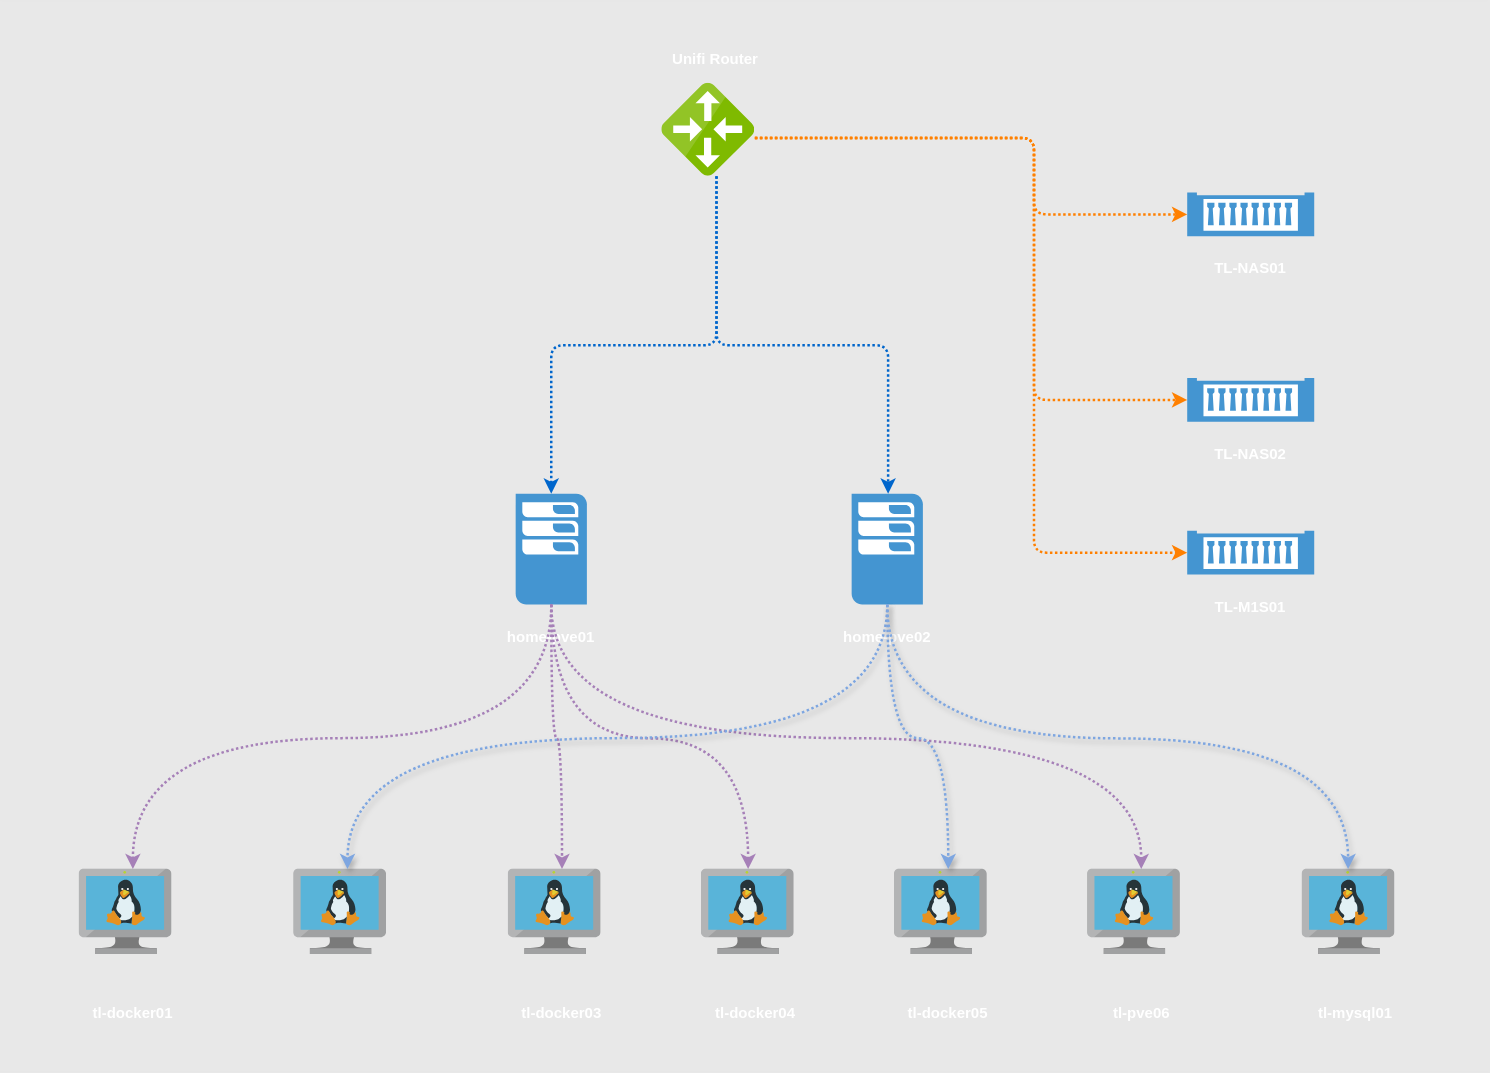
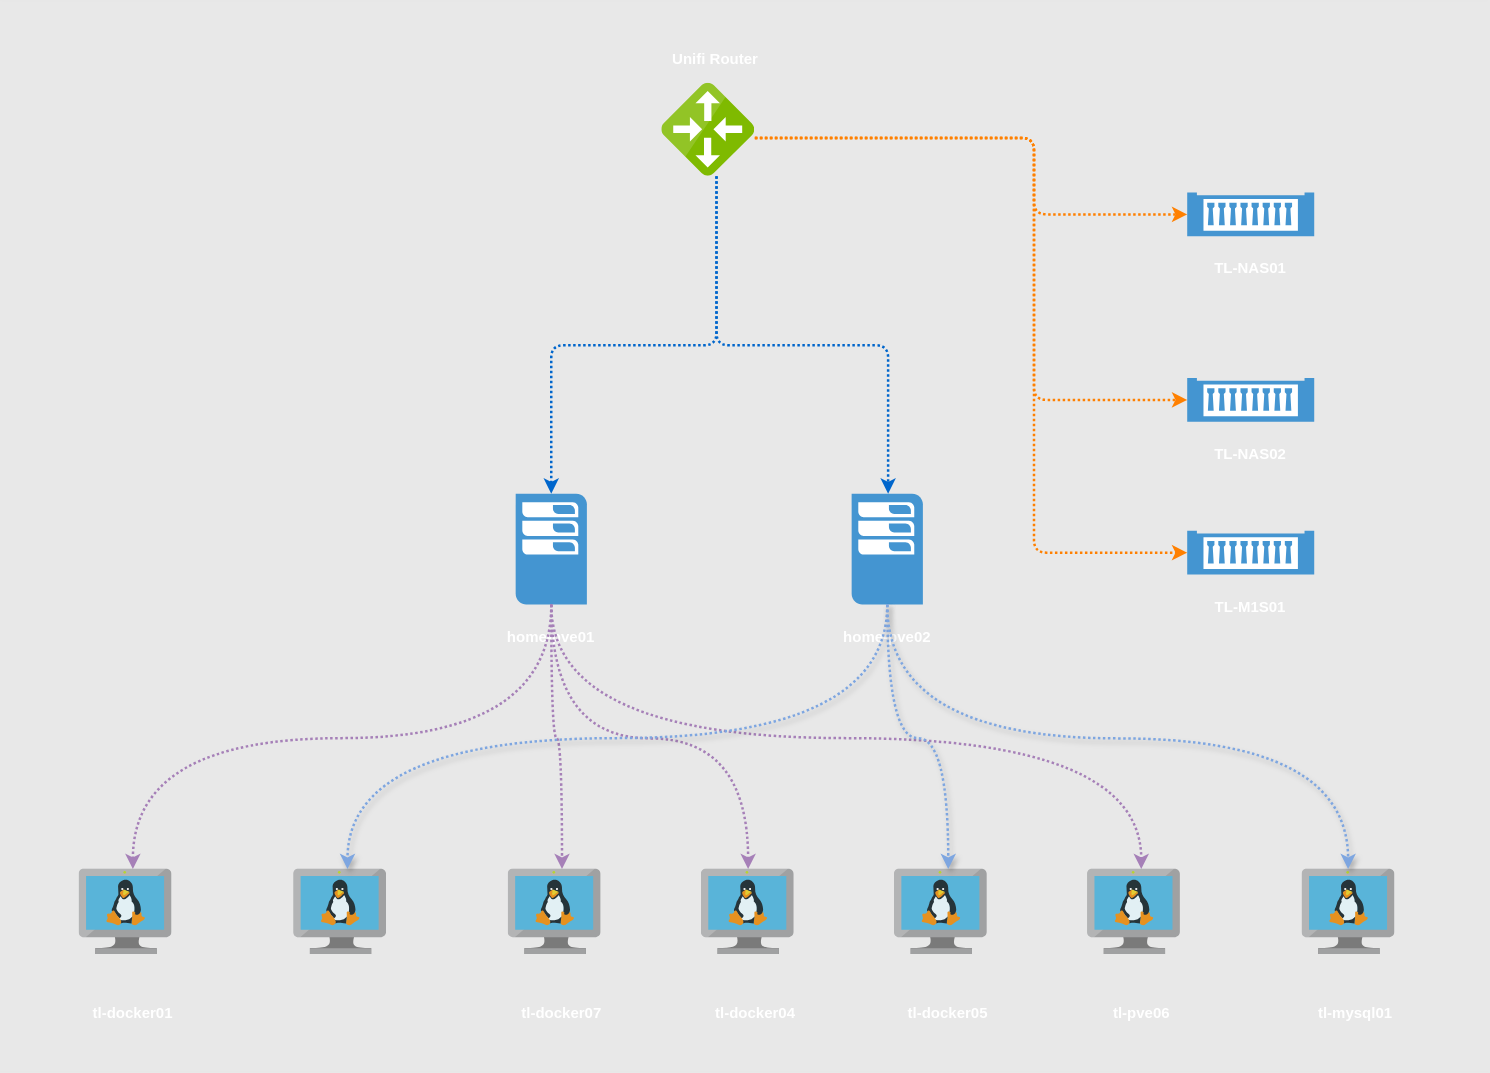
- <mxCell id="17" value="&lt;b&gt;&lt;font style=&quot;color: rgb(255, 255, 255);&quot;&gt;tl-docker03&lt;/font&gt;&lt;/b&gt;" style="text;html=1;align=center;verticalAlign=middle;whiteSpace=wrap;rounded=0;movable=1;resizable=1;rotatable=1;deletable=1;editable=1;locked=0;connectable=1;" parent="15" vertex="1"><mxGeometry y="89.048" width="171.642" height="52.381" as="geometry" /></mxCell>
+ <mxCell id="17" value="&lt;b&gt;&lt;font style=&quot;color: rgb(255, 255, 255);&quot;&gt;tl-docker07&lt;/font&gt;&lt;/b&gt;" style="text;html=1;align=center;verticalAlign=middle;whiteSpace=wrap;rounded=0;movable=1;resizable=1;rotatable=1;deletable=1;editable=1;locked=0;connectable=1;" parent="15" vertex="1"><mxGeometry y="89.048" width="171.642" height="52.381" as="geometry" /></mxCell>
